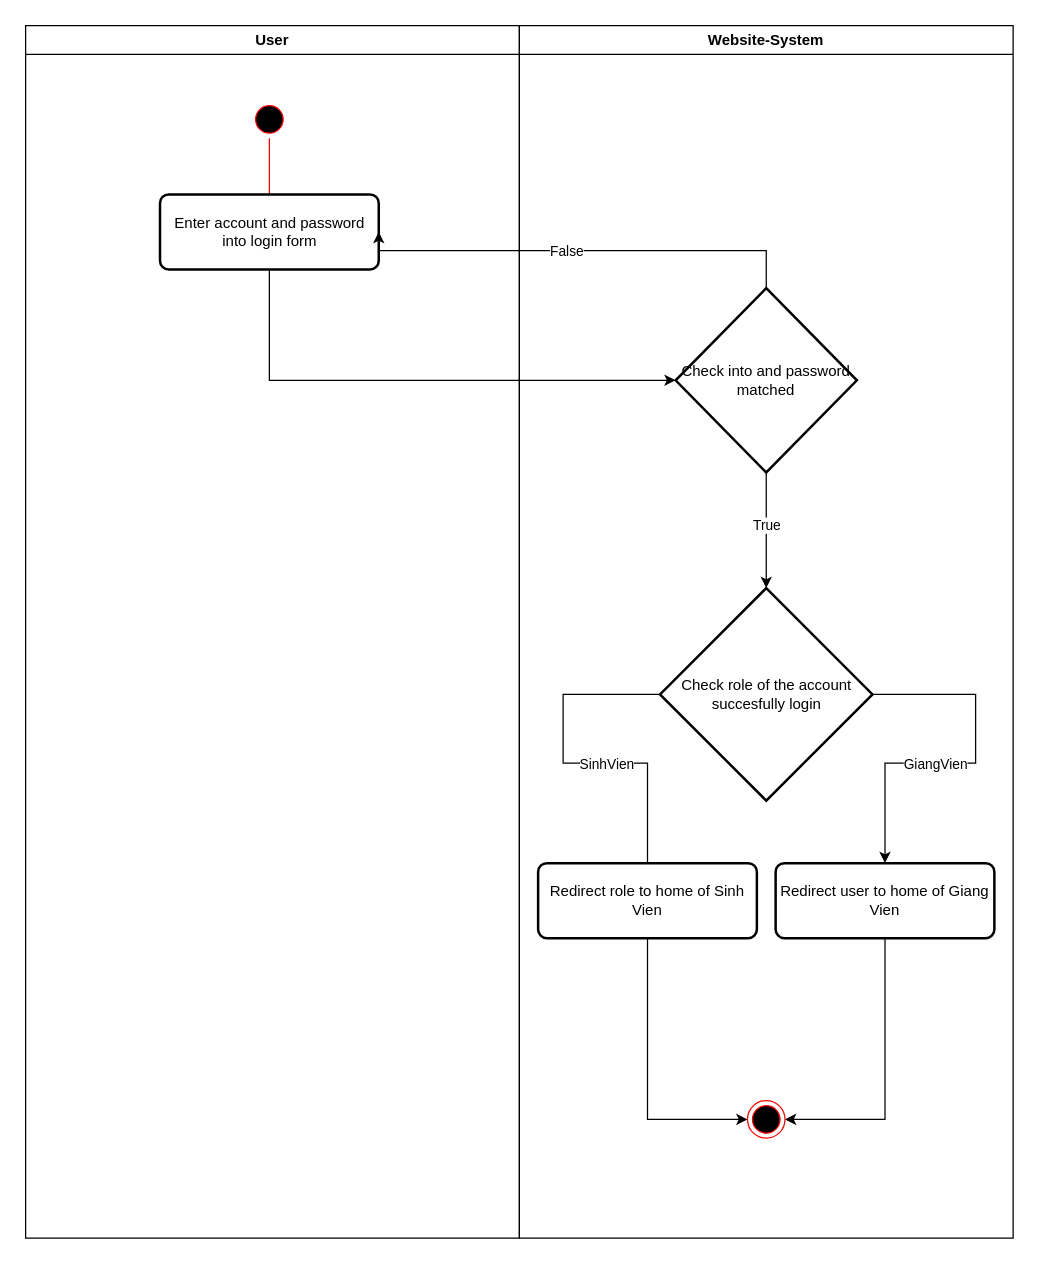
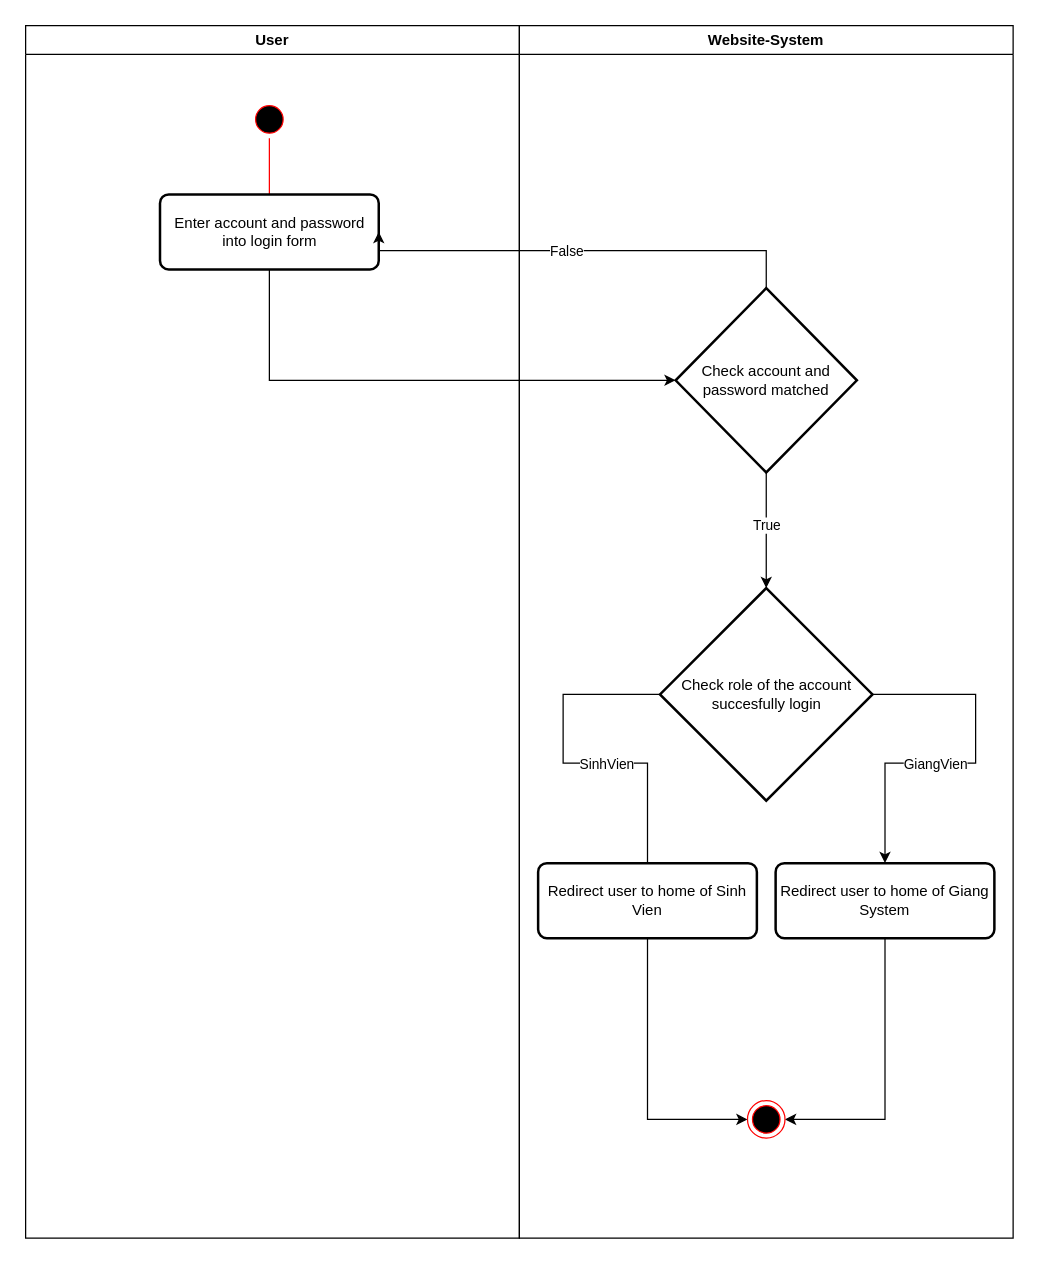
- <mxCell id="9" value="Check into and password matched" style="strokeWidth=2;html=1;shape=mxgraph.flowchart.decision;whiteSpace=wrap;" vertex="1" parent="6"><mxGeometry x="125" y="210" width="145" height="147.5" as="geometry" /></mxCell>
+ <mxCell id="9" value="Check account and password matched" style="strokeWidth=2;html=1;shape=mxgraph.flowchart.decision;whiteSpace=wrap;" vertex="1" parent="6"><mxGeometry x="125" y="210" width="145" height="147.5" as="geometry" /></mxCell>
- <mxCell id="16" value="Redirect role to home of Sinh Vien" style="rounded=1;whiteSpace=wrap;html=1;absoluteArcSize=1;arcSize=14;strokeWidth=2;" vertex="1" parent="6"><mxGeometry x="15" y="670" width="175" height="60" as="geometry" /></mxCell>
+ <mxCell id="16" value="Redirect user to home of Sinh Vien" style="rounded=1;whiteSpace=wrap;html=1;absoluteArcSize=1;arcSize=14;strokeWidth=2;" vertex="1" parent="6"><mxGeometry x="15" y="670" width="175" height="60" as="geometry" /></mxCell>
- <mxCell id="18" value="Redirect user to home of Giang Vien" style="rounded=1;whiteSpace=wrap;html=1;absoluteArcSize=1;arcSize=14;strokeWidth=2;" vertex="1" parent="6"><mxGeometry x="205" y="670" width="175" height="60" as="geometry" /></mxCell>
+ <mxCell id="18" value="Redirect user to home of Giang System" style="rounded=1;whiteSpace=wrap;html=1;absoluteArcSize=1;arcSize=14;strokeWidth=2;" vertex="1" parent="6"><mxGeometry x="205" y="670" width="175" height="60" as="geometry" /></mxCell>
